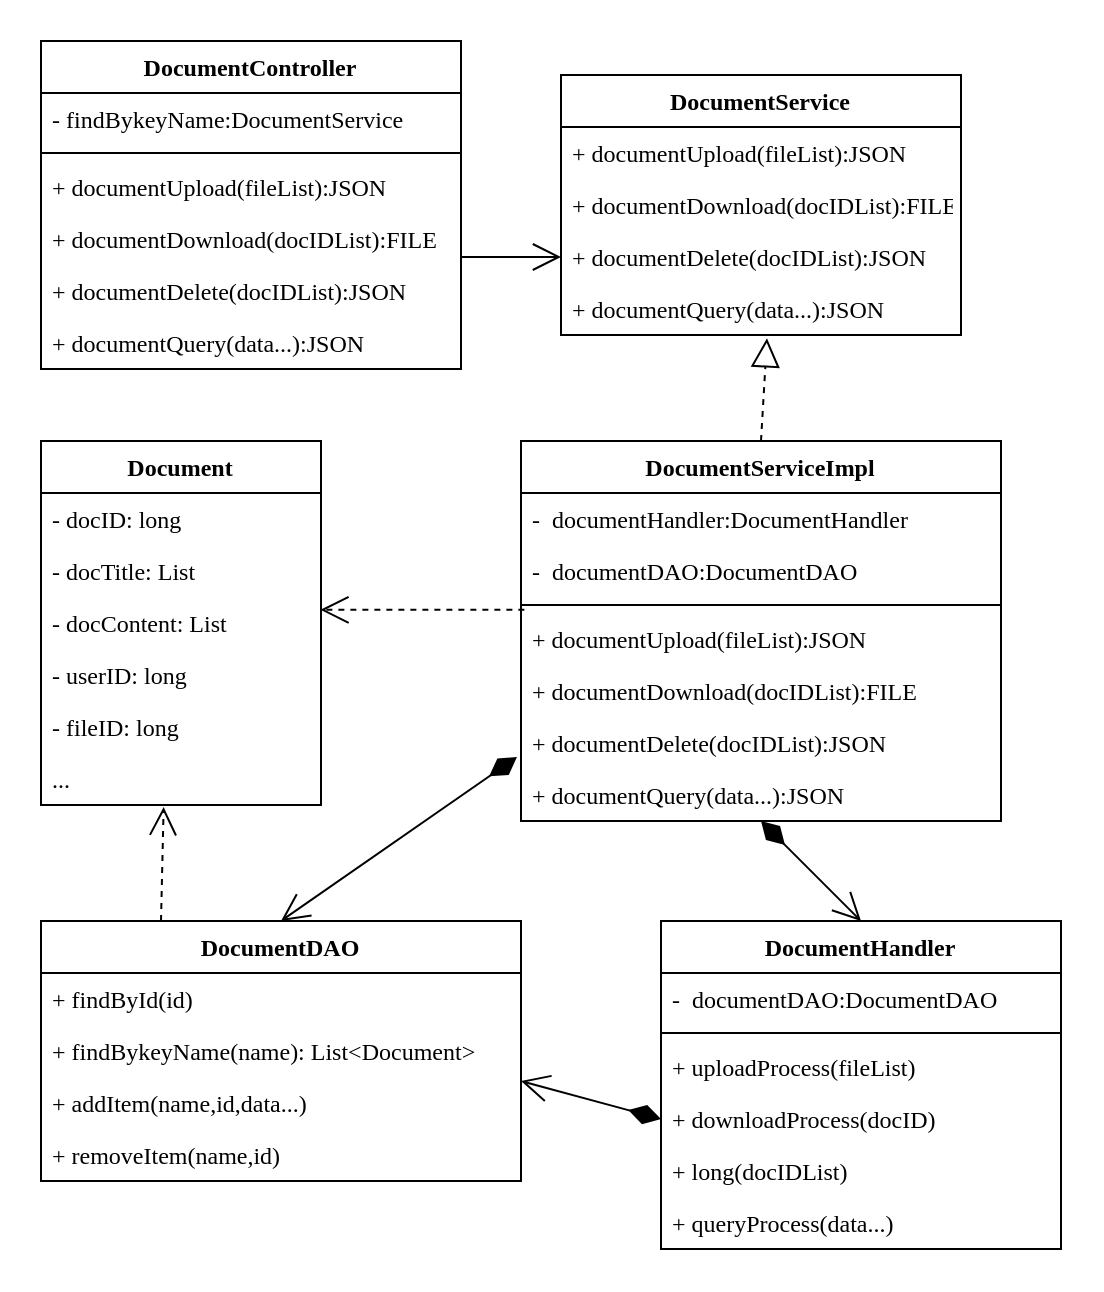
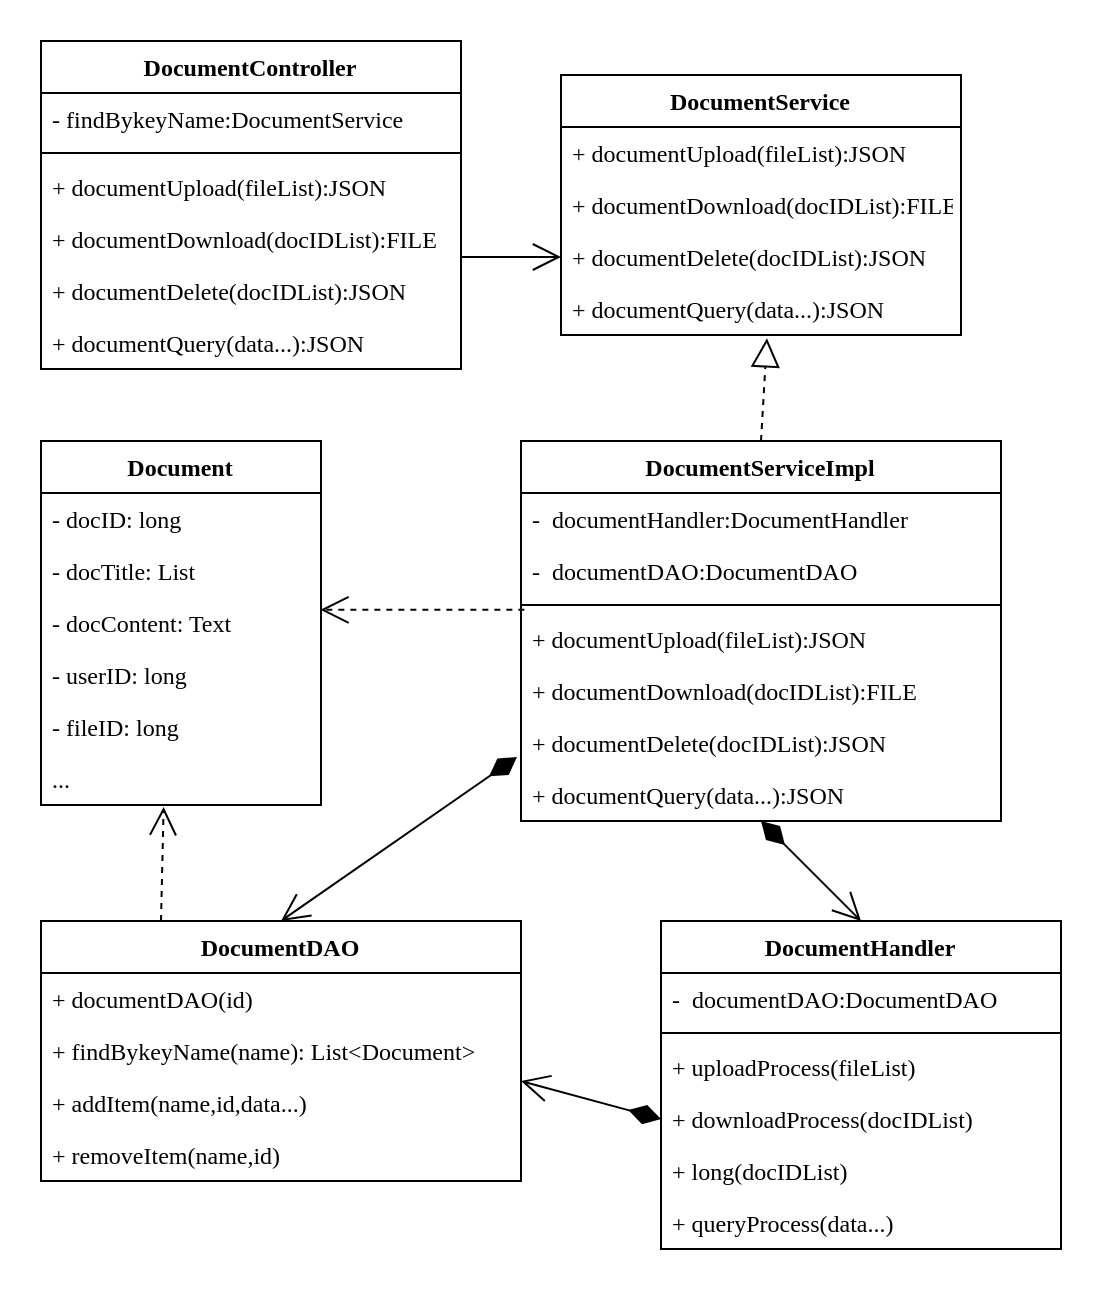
- <mxCell id="5" value="- docContent: List&#10;" style="text;strokeColor=none;fillColor=none;align=left;verticalAlign=top;spacingLeft=4;spacingRight=4;overflow=hidden;rotatable=0;points=[[0,0.5],[1,0.5]];portConstraint=eastwest;fontFamily=Times New Roman;" vertex="1" parent="2"><mxGeometry y="78" width="140" height="26" as="geometry" /></mxCell>
+ <mxCell id="5" value="- docContent: Text&#10;" style="text;strokeColor=none;fillColor=none;align=left;verticalAlign=top;spacingLeft=4;spacingRight=4;overflow=hidden;rotatable=0;points=[[0,0.5],[1,0.5]];portConstraint=eastwest;fontFamily=Times New Roman;" vertex="1" parent="2"><mxGeometry y="78" width="140" height="26" as="geometry" /></mxCell>
- <mxCell id="10" value="+ findById(id)" style="text;strokeColor=none;fillColor=none;align=left;verticalAlign=top;spacingLeft=4;spacingRight=4;overflow=hidden;rotatable=0;points=[[0,0.5],[1,0.5]];portConstraint=eastwest;fontFamily=Times New Roman;" vertex="1" parent="9"><mxGeometry y="26" width="240" height="26" as="geometry" /></mxCell>
+ <mxCell id="10" value="+ documentDAO(id)" style="text;strokeColor=none;fillColor=none;align=left;verticalAlign=top;spacingLeft=4;spacingRight=4;overflow=hidden;rotatable=0;points=[[0,0.5],[1,0.5]];portConstraint=eastwest;fontFamily=Times New Roman;" vertex="1" parent="9"><mxGeometry y="26" width="240" height="26" as="geometry" /></mxCell>
- <mxCell id="38" value="+ downloadProcess(docID)" style="text;strokeColor=none;fillColor=none;align=left;verticalAlign=top;spacingLeft=4;spacingRight=4;overflow=hidden;rotatable=0;points=[[0,0.5],[1,0.5]];portConstraint=eastwest;fontFamily=Times New Roman;" vertex="1" parent="34"><mxGeometry y="86" width="200" height="26" as="geometry" /></mxCell>
+ <mxCell id="38" value="+ downloadProcess(docIDList)" style="text;strokeColor=none;fillColor=none;align=left;verticalAlign=top;spacingLeft=4;spacingRight=4;overflow=hidden;rotatable=0;points=[[0,0.5],[1,0.5]];portConstraint=eastwest;fontFamily=Times New Roman;" vertex="1" parent="34"><mxGeometry y="86" width="200" height="26" as="geometry" /></mxCell>
